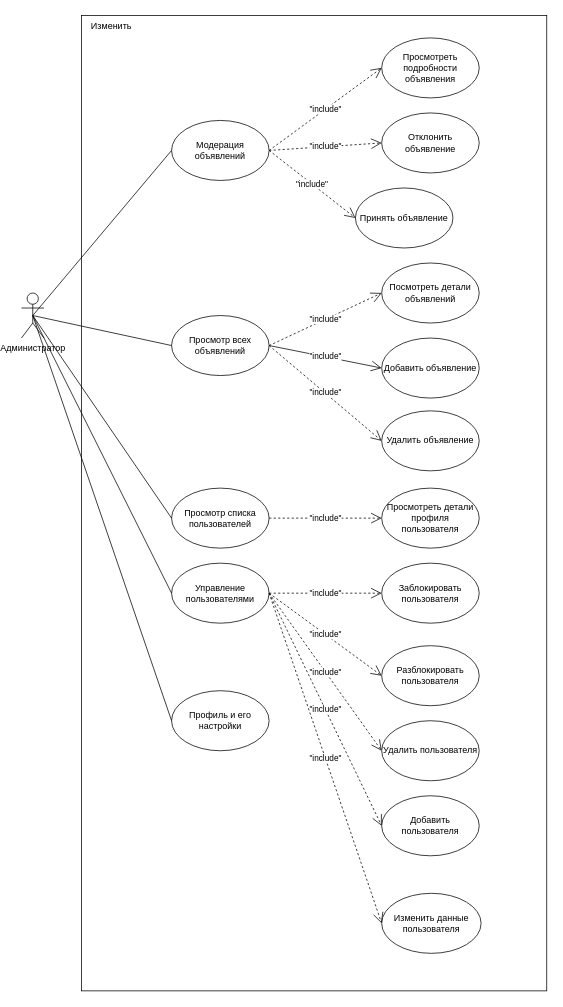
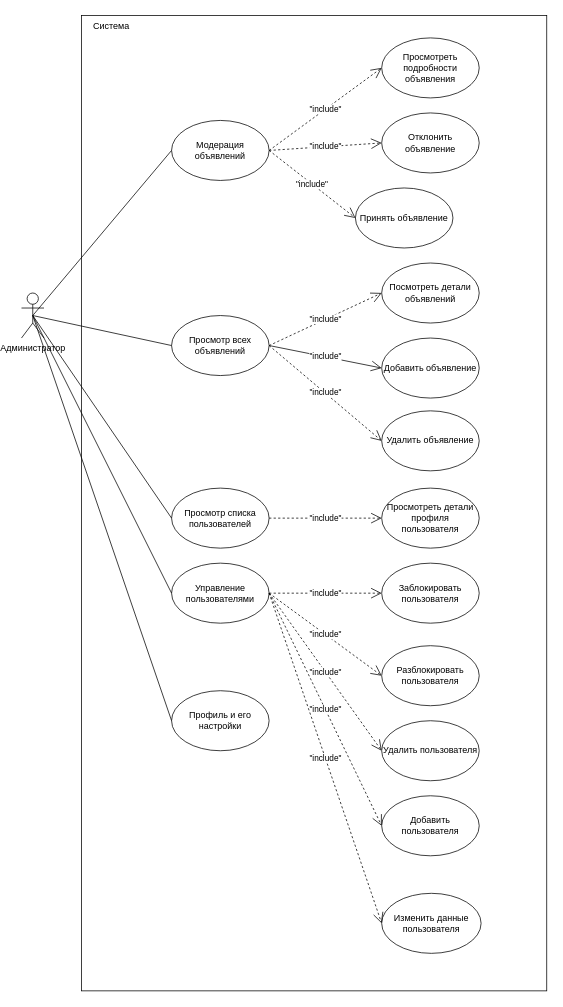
- <mxCell id="14" value="Изменить" style="text;html=1;align=center;verticalAlign=middle;whiteSpace=wrap;rounded=0;" parent="1" vertex="1"><mxGeometry x="100" y="20" width="80" height="30" as="geometry" /></mxCell>
+ <mxCell id="14" value="Система" style="text;html=1;align=center;verticalAlign=middle;whiteSpace=wrap;rounded=0;" parent="1" vertex="1"><mxGeometry x="100" y="20" width="80" height="30" as="geometry" /></mxCell>
